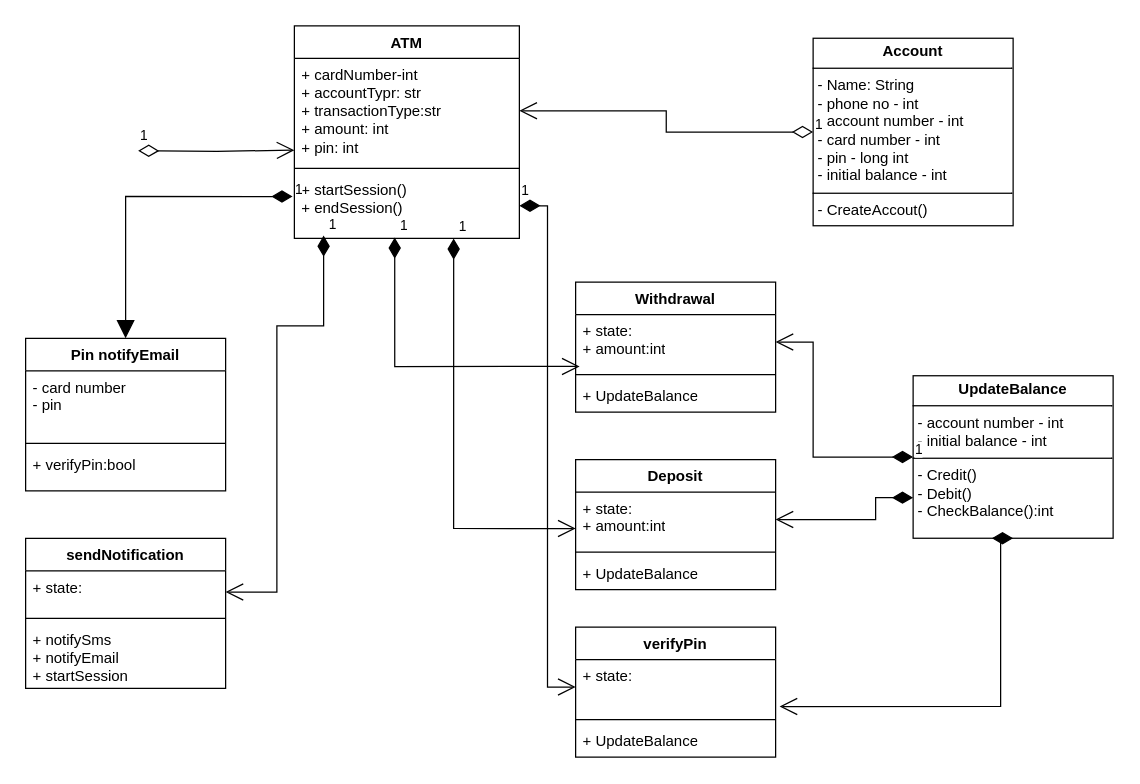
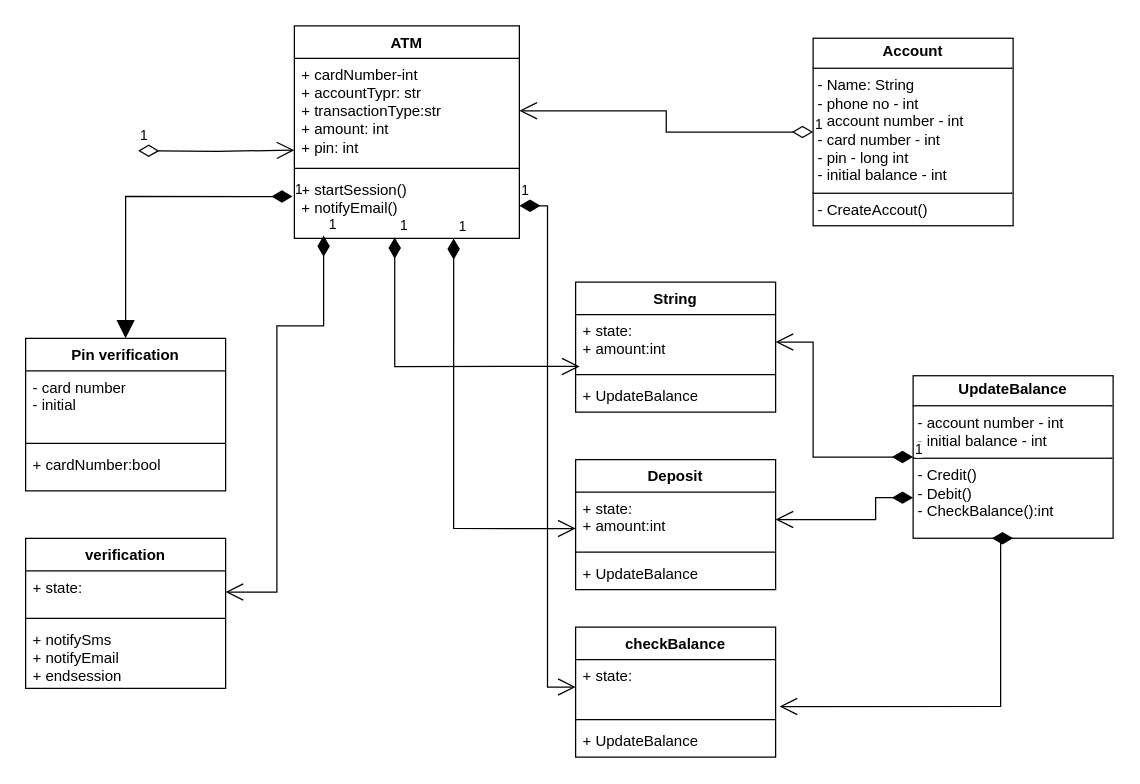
- <mxCell id="27" value="+ startSession()&lt;div&gt;+ endSession()&lt;/div&gt;" style="text;strokeColor=none;fillColor=none;align=left;verticalAlign=top;spacingLeft=4;spacingRight=4;overflow=hidden;rotatable=0;points=[[0,0.5],[1,0.5]];portConstraint=eastwest;whiteSpace=wrap;html=1;" vertex="1" parent="24"><mxGeometry y="118" width="180" height="52" as="geometry" /></mxCell>
+ <mxCell id="27" value="+ startSession()&lt;div&gt;+ notifyEmail()&lt;/div&gt;" style="text;strokeColor=none;fillColor=none;align=left;verticalAlign=top;spacingLeft=4;spacingRight=4;overflow=hidden;rotatable=0;points=[[0,0.5],[1,0.5]];portConstraint=eastwest;whiteSpace=wrap;html=1;" vertex="1" parent="24"><mxGeometry y="118" width="180" height="52" as="geometry" /></mxCell>
- <mxCell id="8" value="Withdrawal" style="swimlane;fontStyle=1;align=center;verticalAlign=top;childLayout=stackLayout;horizontal=1;startSize=26;horizontalStack=0;resizeParent=1;resizeParentMax=0;resizeLast=0;collapsible=1;marginBottom=0;whiteSpace=wrap;html=1;" vertex="1" parent="1"><mxGeometry x="460" y="225" width="160" height="104" as="geometry" /></mxCell>
+ <mxCell id="8" value="String" style="swimlane;fontStyle=1;align=center;verticalAlign=top;childLayout=stackLayout;horizontal=1;startSize=26;horizontalStack=0;resizeParent=1;resizeParentMax=0;resizeLast=0;collapsible=1;marginBottom=0;whiteSpace=wrap;html=1;" vertex="1" parent="1"><mxGeometry x="460" y="225" width="160" height="104" as="geometry" /></mxCell>
- <mxCell id="4" value="Pin notifyEmail" style="swimlane;fontStyle=1;align=center;verticalAlign=top;childLayout=stackLayout;horizontal=1;startSize=26;horizontalStack=0;resizeParent=1;resizeParentMax=0;resizeLast=0;collapsible=1;marginBottom=0;whiteSpace=wrap;html=1;" vertex="1" parent="1"><mxGeometry x="20" y="270" width="160" height="122" as="geometry" /></mxCell>
+ <mxCell id="4" value="Pin verification" style="swimlane;fontStyle=1;align=center;verticalAlign=top;childLayout=stackLayout;horizontal=1;startSize=26;horizontalStack=0;resizeParent=1;resizeParentMax=0;resizeLast=0;collapsible=1;marginBottom=0;whiteSpace=wrap;html=1;" vertex="1" parent="1"><mxGeometry x="20" y="270" width="160" height="122" as="geometry" /></mxCell>
- <mxCell id="5" value="- card number&lt;div&gt;- pin&lt;/div&gt;" style="text;strokeColor=none;fillColor=none;align=left;verticalAlign=top;spacingLeft=4;spacingRight=4;overflow=hidden;rotatable=0;points=[[0,0.5],[1,0.5]];portConstraint=eastwest;whiteSpace=wrap;html=1;" vertex="1" parent="4"><mxGeometry y="26" width="160" height="54" as="geometry" /></mxCell>
+ <mxCell id="5" value="- card number&lt;div&gt;- initial&lt;/div&gt;" style="text;strokeColor=none;fillColor=none;align=left;verticalAlign=top;spacingLeft=4;spacingRight=4;overflow=hidden;rotatable=0;points=[[0,0.5],[1,0.5]];portConstraint=eastwest;whiteSpace=wrap;html=1;" vertex="1" parent="4"><mxGeometry y="26" width="160" height="54" as="geometry" /></mxCell>
- <mxCell id="7" value="+ verifyPin:bool" style="text;strokeColor=none;fillColor=none;align=left;verticalAlign=top;spacingLeft=4;spacingRight=4;overflow=hidden;rotatable=0;points=[[0,0.5],[1,0.5]];portConstraint=eastwest;whiteSpace=wrap;html=1;" vertex="1" parent="4"><mxGeometry y="88" width="160" height="34" as="geometry" /></mxCell>
+ <mxCell id="7" value="+ cardNumber:bool" style="text;strokeColor=none;fillColor=none;align=left;verticalAlign=top;spacingLeft=4;spacingRight=4;overflow=hidden;rotatable=0;points=[[0,0.5],[1,0.5]];portConstraint=eastwest;whiteSpace=wrap;html=1;" vertex="1" parent="4"><mxGeometry y="88" width="160" height="34" as="geometry" /></mxCell>
- <mxCell id="20" value="sendNotification" style="swimlane;fontStyle=1;align=center;verticalAlign=top;childLayout=stackLayout;horizontal=1;startSize=26;horizontalStack=0;resizeParent=1;resizeParentMax=0;resizeLast=0;collapsible=1;marginBottom=0;whiteSpace=wrap;html=1;" vertex="1" parent="1"><mxGeometry x="20" y="430" width="160" height="120" as="geometry" /></mxCell>
+ <mxCell id="20" value="verification" style="swimlane;fontStyle=1;align=center;verticalAlign=top;childLayout=stackLayout;horizontal=1;startSize=26;horizontalStack=0;resizeParent=1;resizeParentMax=0;resizeLast=0;collapsible=1;marginBottom=0;whiteSpace=wrap;html=1;" vertex="1" parent="1"><mxGeometry x="20" y="430" width="160" height="120" as="geometry" /></mxCell>
- <mxCell id="12" value="verifyPin" style="swimlane;fontStyle=1;align=center;verticalAlign=top;childLayout=stackLayout;horizontal=1;startSize=26;horizontalStack=0;resizeParent=1;resizeParentMax=0;resizeLast=0;collapsible=1;marginBottom=0;whiteSpace=wrap;html=1;" vertex="1" parent="1"><mxGeometry x="460" y="501" width="160" height="104" as="geometry" /></mxCell>
+ <mxCell id="12" value="checkBalance" style="swimlane;fontStyle=1;align=center;verticalAlign=top;childLayout=stackLayout;horizontal=1;startSize=26;horizontalStack=0;resizeParent=1;resizeParentMax=0;resizeLast=0;collapsible=1;marginBottom=0;whiteSpace=wrap;html=1;" vertex="1" parent="1"><mxGeometry x="460" y="501" width="160" height="104" as="geometry" /></mxCell>
- <mxCell id="23" value="+ notifySms&lt;div&gt;+ notifyEmail&lt;/div&gt;&lt;div&gt;+ startSession&lt;/div&gt;" style="text;strokeColor=none;fillColor=none;align=left;verticalAlign=top;spacingLeft=4;spacingRight=4;overflow=hidden;rotatable=0;points=[[0,0.5],[1,0.5]];portConstraint=eastwest;whiteSpace=wrap;html=1;" vertex="1" parent="20"><mxGeometry y="68" width="160" height="52" as="geometry" /></mxCell>
+ <mxCell id="23" value="+ notifySms&lt;div&gt;+ notifyEmail&lt;/div&gt;&lt;div&gt;+ endsession&lt;/div&gt;" style="text;strokeColor=none;fillColor=none;align=left;verticalAlign=top;spacingLeft=4;spacingRight=4;overflow=hidden;rotatable=0;points=[[0,0.5],[1,0.5]];portConstraint=eastwest;whiteSpace=wrap;html=1;" vertex="1" parent="20"><mxGeometry y="68" width="160" height="52" as="geometry" /></mxCell>
